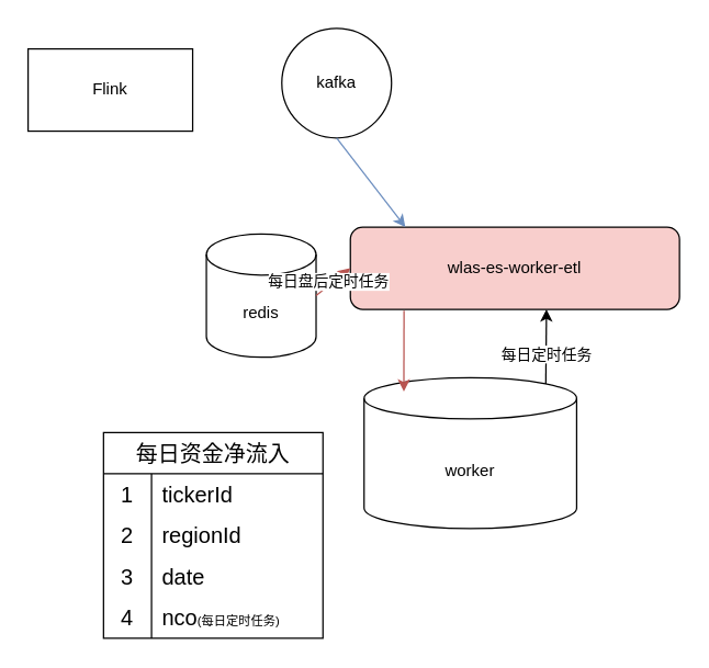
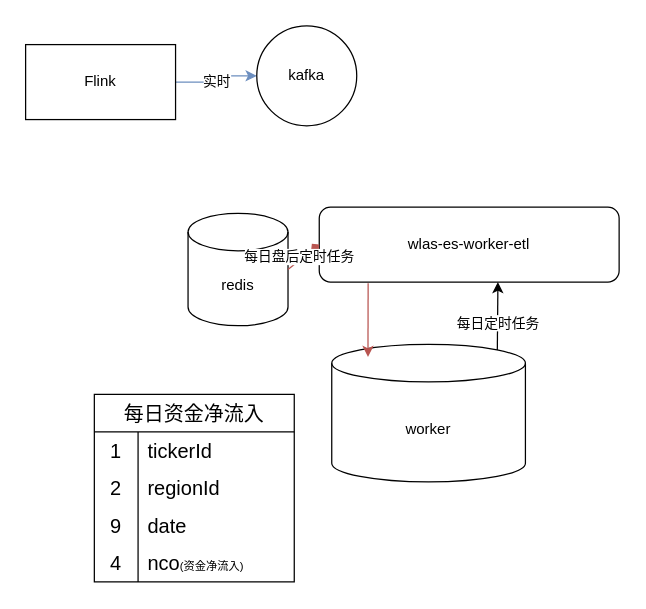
+ <mxCell id="3" value="" style="edgeStyle=orthogonalEdgeStyle;rounded=0;orthogonalLoop=1;jettySize=auto;html=1;fillColor=#dae8fc;strokeColor=#6c8ebf;" edge="1" parent="1" source="5" target="6"><mxGeometry relative="1" as="geometry" /></mxCell>
+ <mxCell id="4" value="实时" style="edgeLabel;html=1;align=center;verticalAlign=middle;resizable=0;points=[];" vertex="1" connectable="0" parent="3"><mxGeometry x="-0.056" relative="1" as="geometry"><mxPoint as="offset" /></mxGeometry></mxCell>
- <mxCell id="8" value="" style="endArrow=classic;html=1;rounded=0;exitX=0.5;exitY=1;exitDx=0;exitDy=0;entryX=0.167;entryY=0;entryDx=0;entryDy=0;entryPerimeter=0;fillColor=#dae8fc;strokeColor=#6c8ebf;" edge="1" parent="1" source="6" target="7"><mxGeometry width="50" height="50" relative="1" as="geometry"><mxPoint x="365" y="295" as="sourcePoint" /><mxPoint x="415" y="245" as="targetPoint" /></mxGeometry></mxCell>
- <mxCell id="7" value="wlas-es-worker-etl" style="rounded=1;whiteSpace=wrap;html=1;fillColor=#f8cecc;" vertex="1" parent="1"><mxGeometry x="255" y="165" width="240" height="60" as="geometry" /></mxCell>
+ <mxCell id="7" value="wlas-es-worker-etl" style="rounded=1;whiteSpace=wrap;html=1;" vertex="1" parent="1"><mxGeometry x="255" y="165" width="240" height="60" as="geometry" /></mxCell>
- <mxCell id="13" value="" style="endArrow=classic;html=1;rounded=0;exitX=1;exitY=0.5;exitDx=0;exitDy=0;exitPerimeter=0;entryX=0;entryY=0.5;entryDx=0;entryDy=0;fillColor=#f8cecc;strokeColor=#b85450;" edge="1" parent="1" source="12" target="7"><mxGeometry width="50" height="50" relative="1" as="geometry"><mxPoint x="185" y="235" as="sourcePoint" /><mxPoint x="235" y="185" as="targetPoint" /></mxGeometry></mxCell>
+ <mxCell id="13" value="" style="endArrow=diamond;html=1;rounded=0;exitX=1;exitY=0.5;exitDx=0;exitDy=0;exitPerimeter=0;entryX=0;entryY=0.5;entryDx=0;entryDy=0;fillColor=#f8cecc;strokeColor=#b85450;" edge="1" parent="1" source="12" target="7"><mxGeometry width="50" height="50" relative="1" as="geometry"><mxPoint x="185" y="235" as="sourcePoint" /><mxPoint x="235" y="185" as="targetPoint" /></mxGeometry></mxCell>
- <mxCell id="23" value="3" style="shape=partialRectangle;html=1;whiteSpace=wrap;connectable=0;fillColor=none;top=0;left=0;bottom=0;right=0;overflow=hidden;strokeColor=inherit;fontSize=16;labelBorderColor=none;" vertex="1" parent="22"><mxGeometry width="35" height="30" as="geometry"><mxRectangle width="35" height="30" as="alternateBounds" /></mxGeometry></mxCell>
+ <mxCell id="23" value="9" style="shape=partialRectangle;html=1;whiteSpace=wrap;connectable=0;fillColor=none;top=0;left=0;bottom=0;right=0;overflow=hidden;strokeColor=inherit;fontSize=16;labelBorderColor=none;" vertex="1" parent="22"><mxGeometry width="35" height="30" as="geometry"><mxRectangle width="35" height="30" as="alternateBounds" /></mxGeometry></mxCell>
- <mxCell id="27" value="nco&lt;font style=&quot;font-size: 9px;&quot;&gt;(每日定时任务)&lt;/font&gt;" style="shape=partialRectangle;html=1;whiteSpace=wrap;connectable=0;fillColor=none;top=0;left=0;bottom=0;right=0;align=left;spacingLeft=6;overflow=hidden;strokeColor=inherit;fontSize=16;labelBorderColor=none;" vertex="1" parent="25"><mxGeometry x="35" width="125" height="30" as="geometry"><mxRectangle width="125" height="30" as="alternateBounds" /></mxGeometry></mxCell>
+ <mxCell id="27" value="nco&lt;font style=&quot;font-size: 9px;&quot;&gt;(资金净流入)&lt;/font&gt;" style="shape=partialRectangle;html=1;whiteSpace=wrap;connectable=0;fillColor=none;top=0;left=0;bottom=0;right=0;align=left;spacingLeft=6;overflow=hidden;strokeColor=inherit;fontSize=16;labelBorderColor=none;" vertex="1" parent="25"><mxGeometry x="35" width="125" height="30" as="geometry"><mxRectangle width="125" height="30" as="alternateBounds" /></mxGeometry></mxCell>
